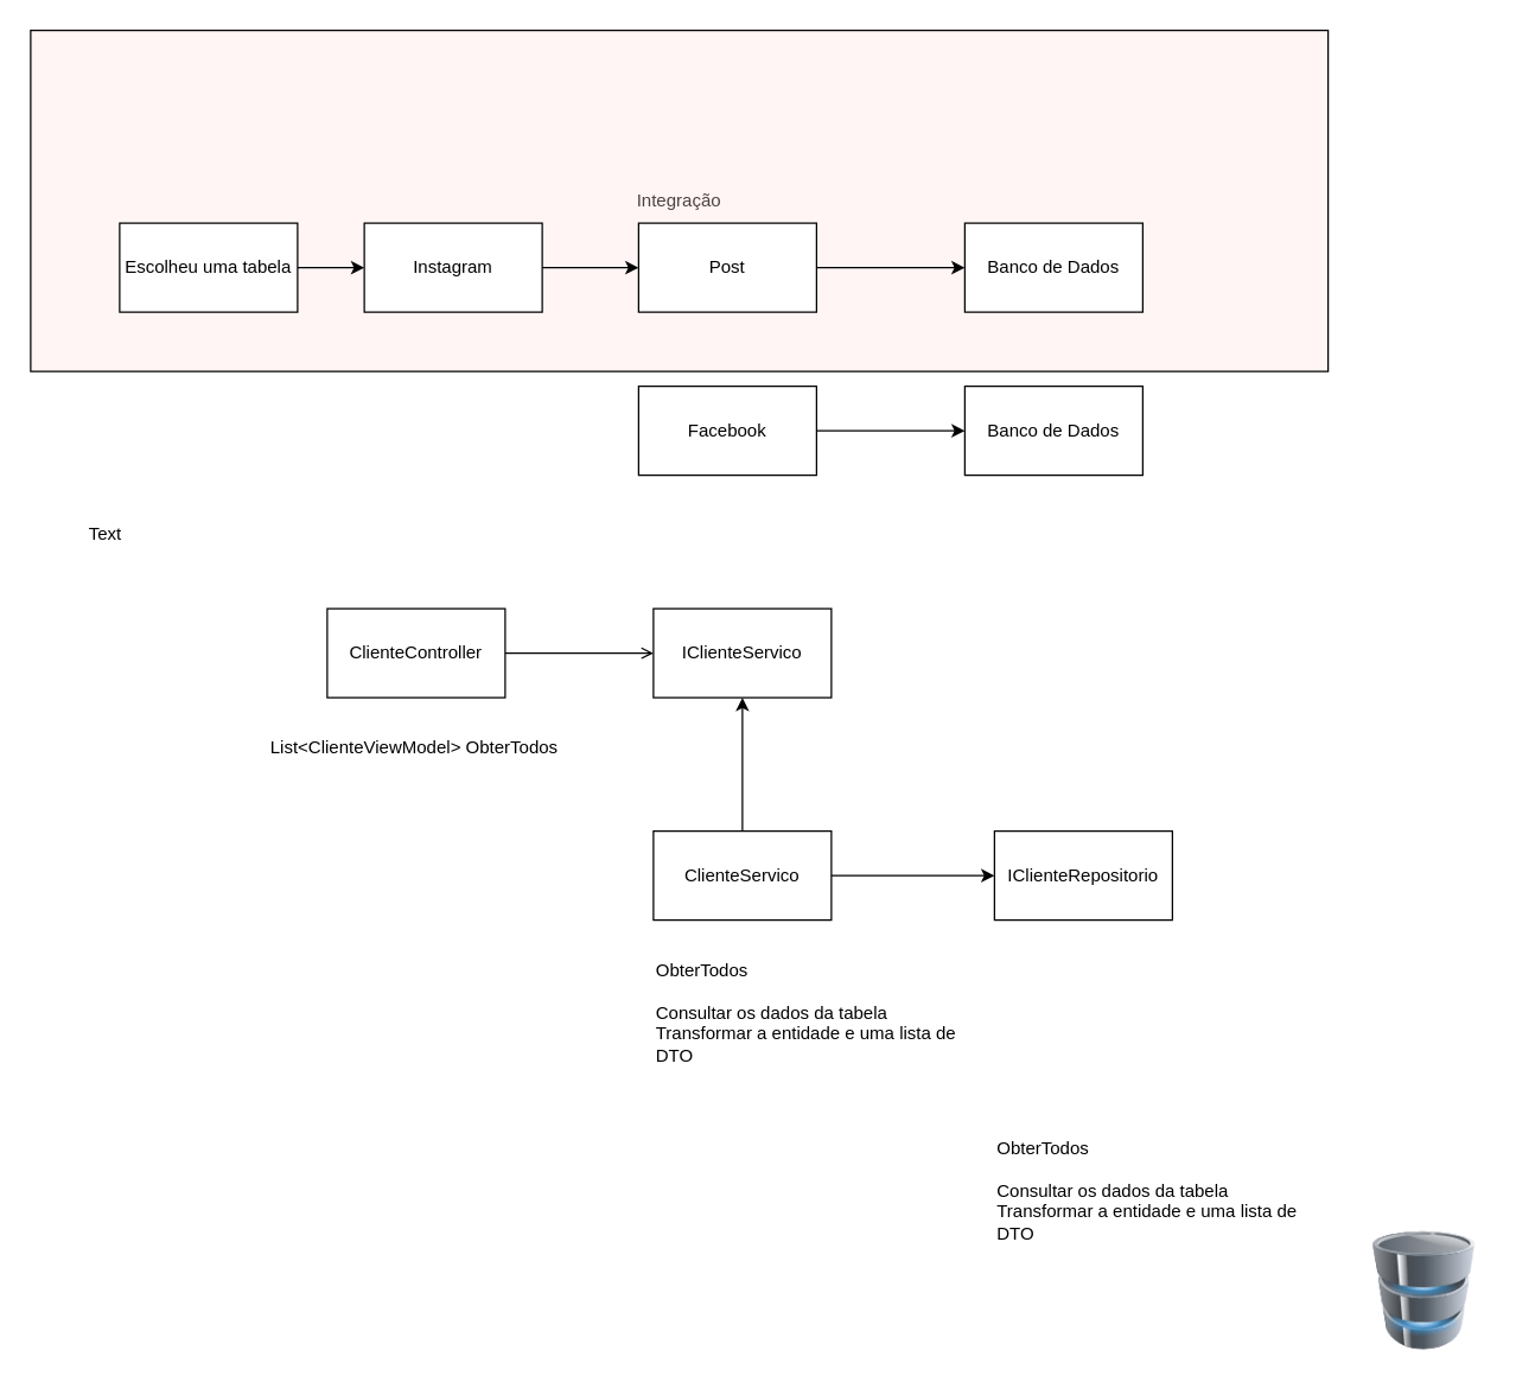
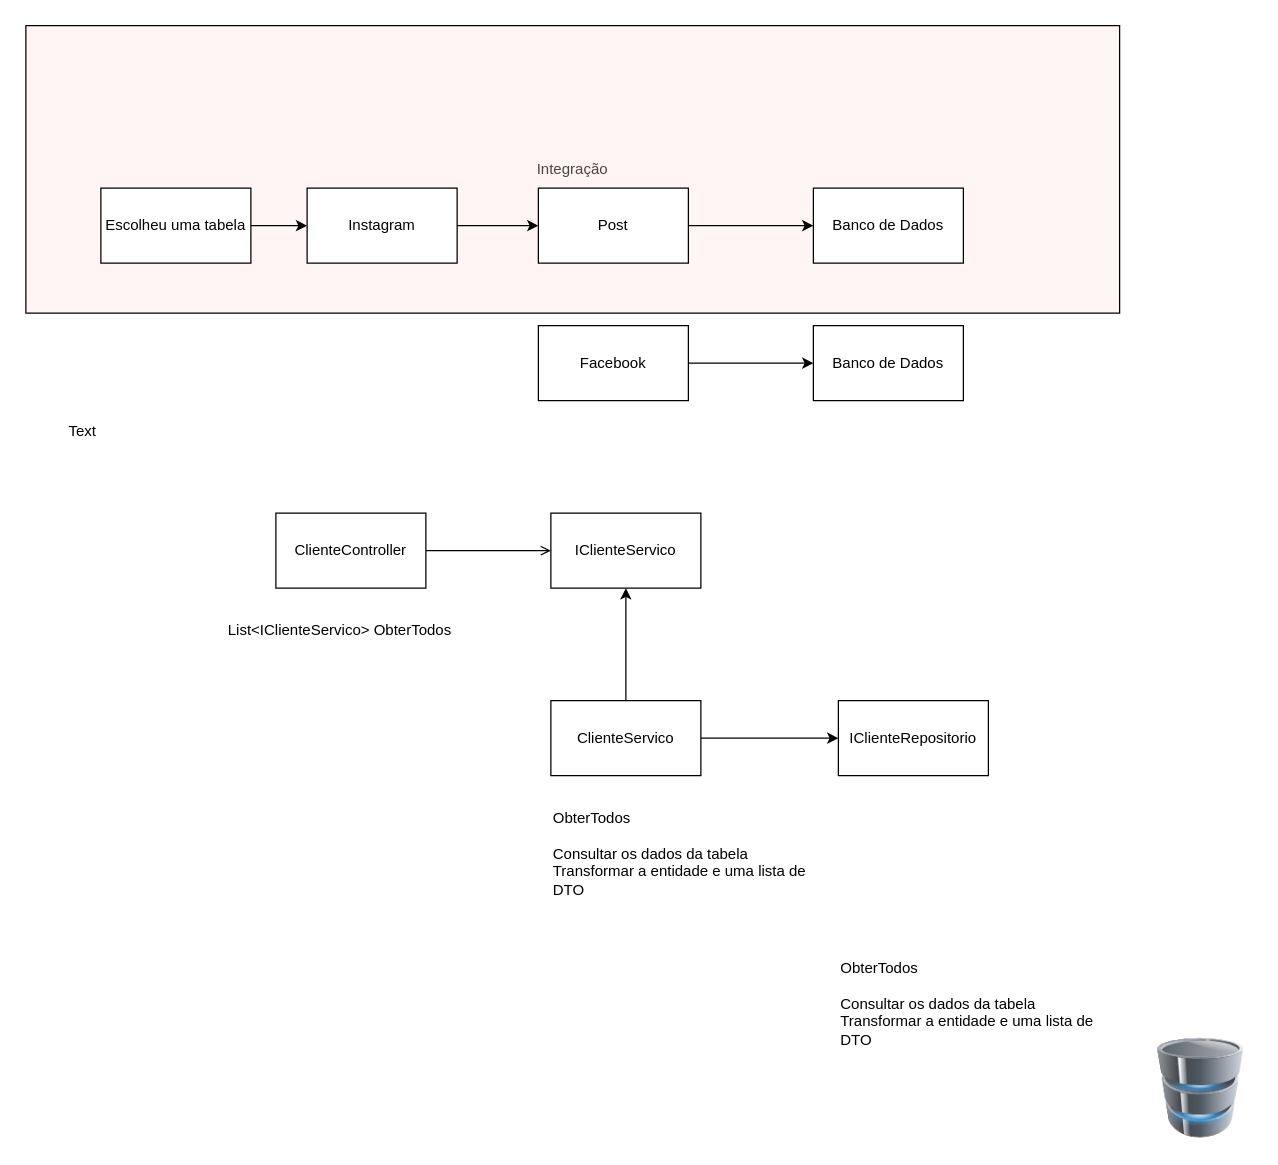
- <mxCell id="24" value="Text" style="text;html=1;align=center;verticalAlign=middle;resizable=0;points=[];autosize=1;strokeColor=none;fillColor=none;" parent="1" vertex="1"><mxGeometry x="45" y="345" width="50" height="30" as="geometry" /></mxCell>
+ <mxCell id="24" value="Text" style="text;html=1;align=center;verticalAlign=middle;resizable=0;points=[];autosize=1;strokeColor=none;fillColor=none;" parent="1" vertex="1"><mxGeometry x="40" y="330" width="50" height="30" as="geometry" /></mxCell>
- <mxCell id="12" value="List&amp;lt;ClienteViewModel&amp;gt; ObterTodos&amp;nbsp;" style="text;html=1;strokeColor=none;fillColor=none;align=left;verticalAlign=top;whiteSpace=wrap;rounded=0;" parent="1" vertex="1"><mxGeometry x="180" y="490" width="250" height="30" as="geometry" /></mxCell>
+ <mxCell id="12" value="List&amp;lt;IClienteServico&amp;gt; ObterTodos&amp;nbsp;" style="text;html=1;strokeColor=none;fillColor=none;align=left;verticalAlign=top;whiteSpace=wrap;rounded=0;" parent="1" vertex="1"><mxGeometry x="180" y="490" width="250" height="30" as="geometry" /></mxCell>
